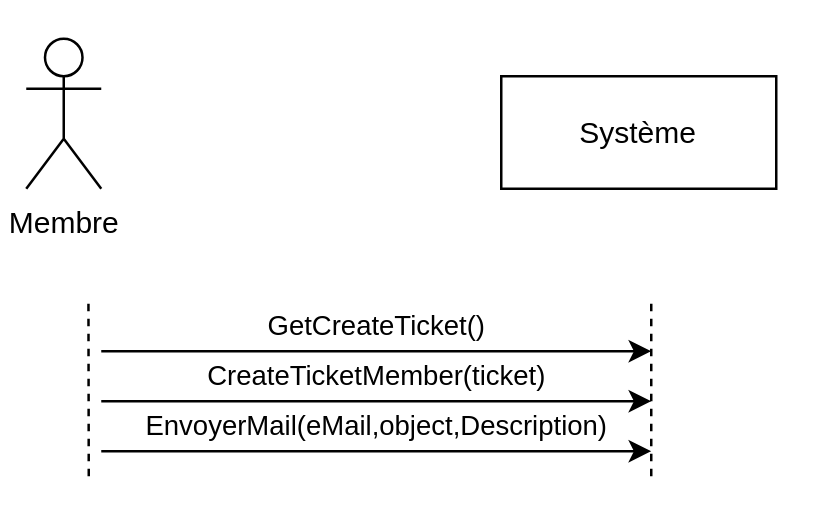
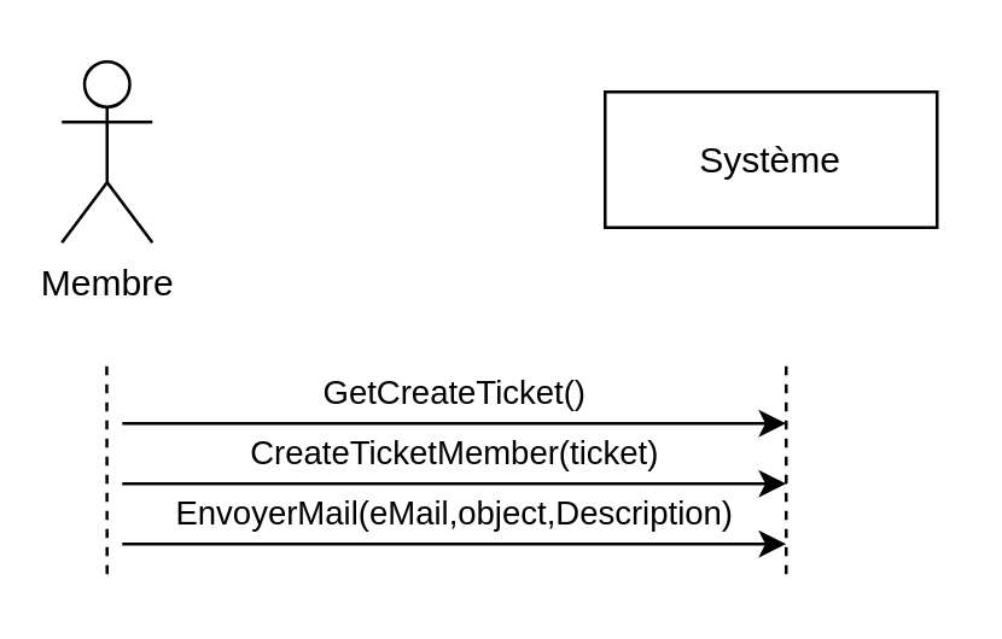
- <mxCell id="2" value="Membre" style="shape=umlActor;verticalLabelPosition=bottom;labelBackgroundColor=#ffffff;verticalAlign=top;html=1;outlineConnect=0;" vertex="1" parent="1"><mxGeometry x="10" y="15" width="30" height="60" as="geometry" /></mxCell>
+ <mxCell id="2" value="Membre" style="shape=umlActor;verticalLabelPosition=bottom;labelBackgroundColor=#ffffff;verticalAlign=top;html=1;outlineConnect=0;" vertex="1" parent="1"><mxGeometry x="20" y="20" width="30" height="60" as="geometry" /></mxCell>
